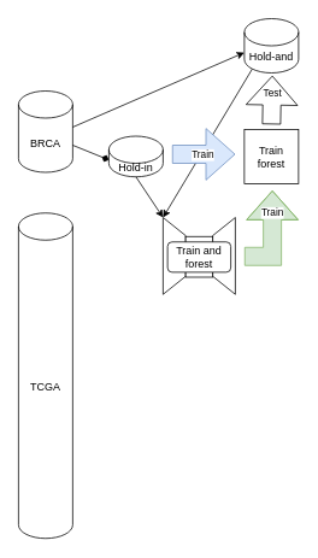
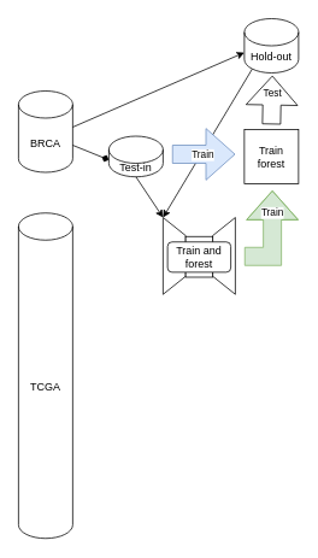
- <mxCell id="4" value="Hold-and" style="shape=cylinder3;whiteSpace=wrap;html=1;boundedLbl=1;backgroundOutline=1;size=15;" parent="1" vertex="1"><mxGeometry x="270" y="20" width="60" height="60" as="geometry" /></mxCell>
+ <mxCell id="4" value="Hold-out" style="shape=cylinder3;whiteSpace=wrap;html=1;boundedLbl=1;backgroundOutline=1;size=15;" parent="1" vertex="1"><mxGeometry x="270" y="20" width="60" height="60" as="geometry" /></mxCell>
- <mxCell id="5" value="Hold-in" style="shape=cylinder3;whiteSpace=wrap;html=1;boundedLbl=1;backgroundOutline=1;size=15;" parent="1" vertex="1"><mxGeometry x="120" y="150" width="60" height="45" as="geometry" /></mxCell>
+ <mxCell id="5" value="Test-in" style="shape=cylinder3;whiteSpace=wrap;html=1;boundedLbl=1;backgroundOutline=1;size=15;" parent="1" vertex="1"><mxGeometry x="120" y="150" width="60" height="45" as="geometry" /></mxCell>
